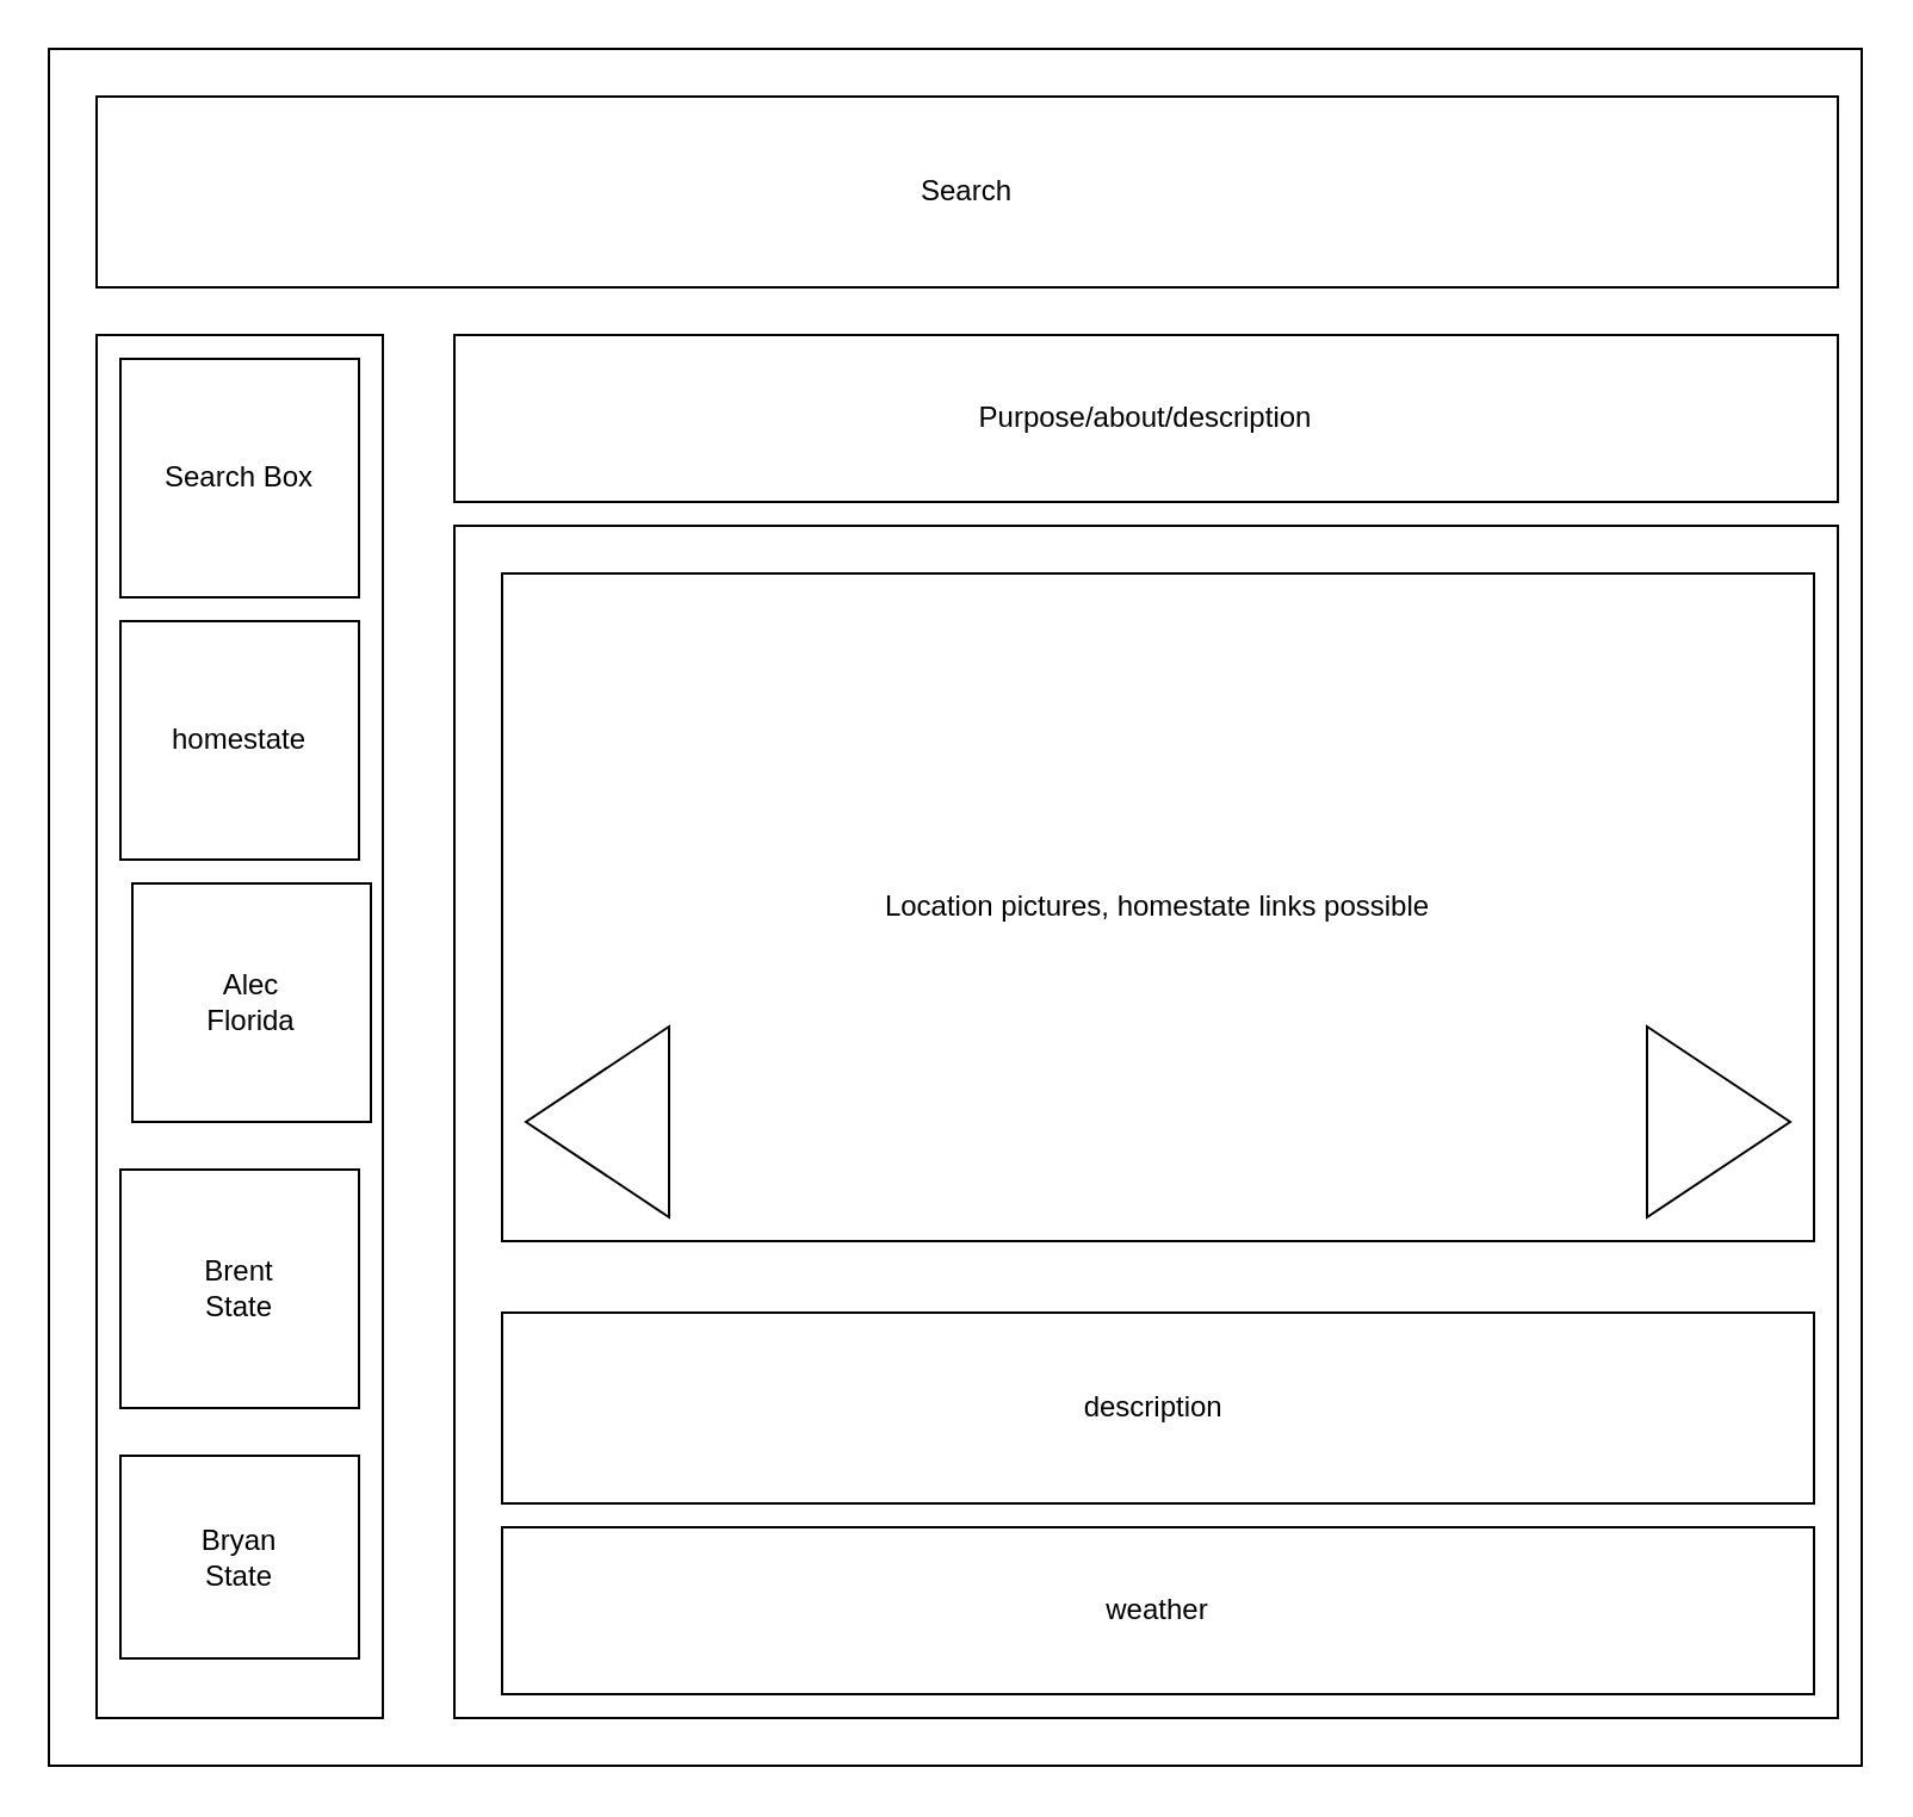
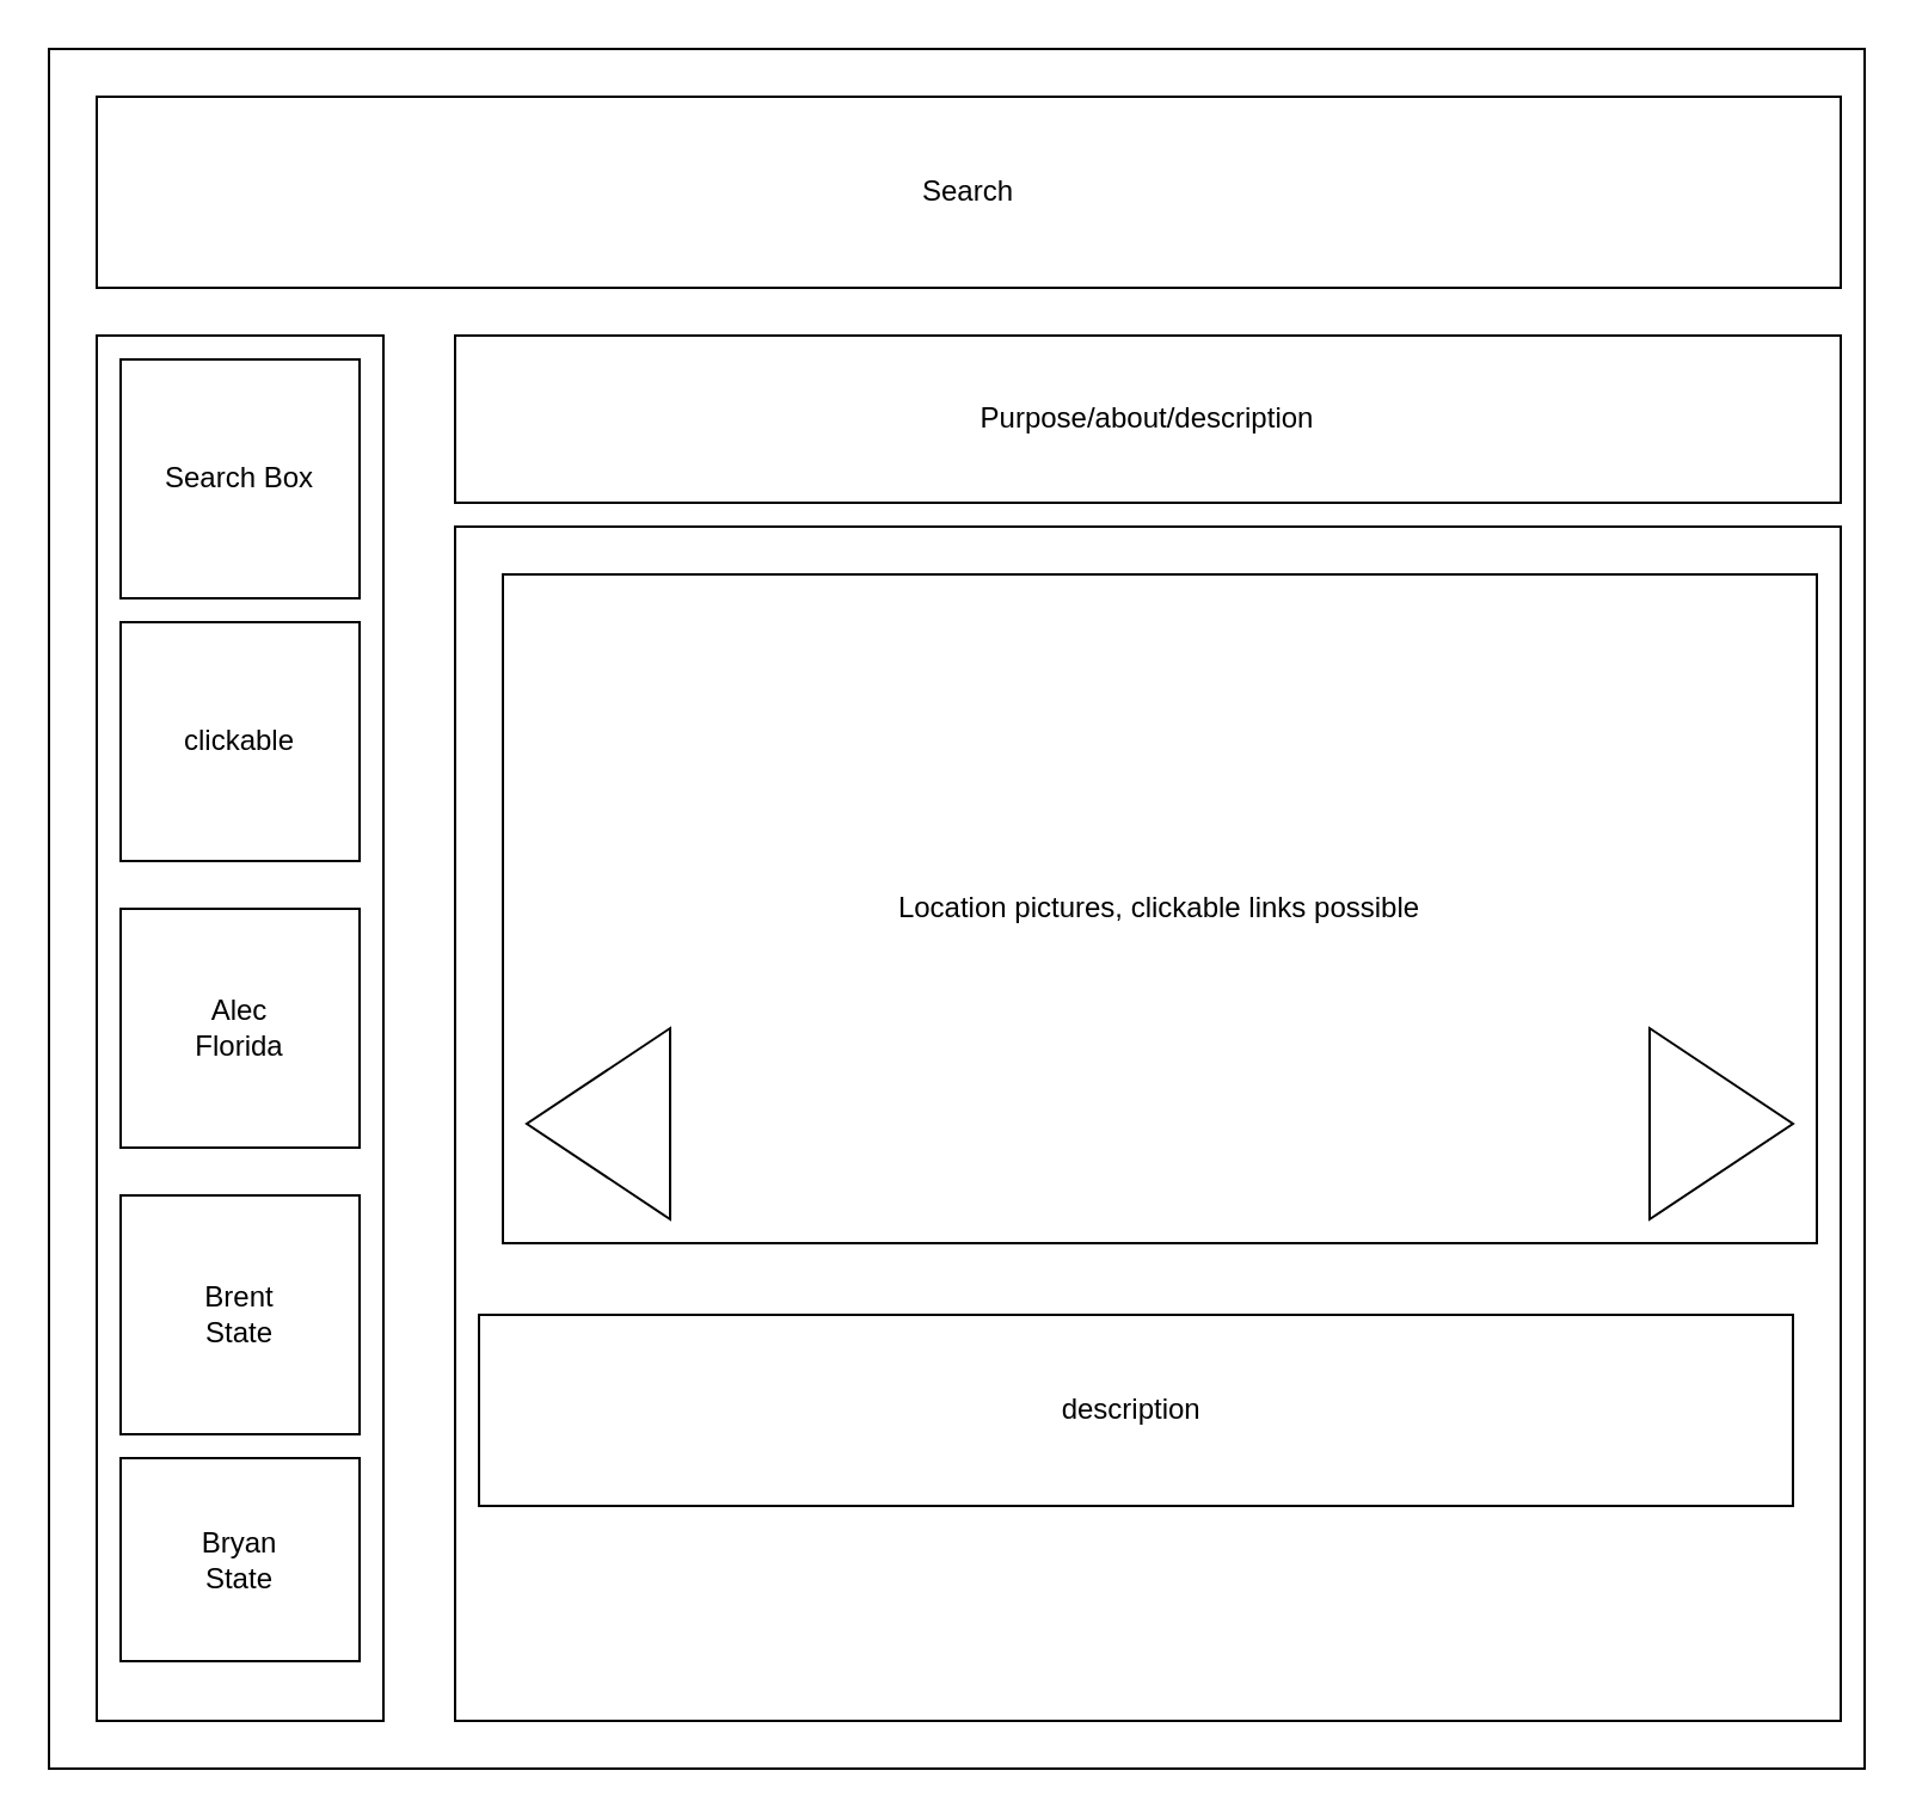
- <mxCell id="8" value="homestate" style="whiteSpace=wrap;html=1;aspect=fixed;" vertex="1" parent="1"><mxGeometry x="50" y="260" width="100" height="100" as="geometry" /></mxCell>
+ <mxCell id="8" value="clickable" style="whiteSpace=wrap;html=1;aspect=fixed;" vertex="1" parent="1"><mxGeometry x="50" y="260" width="100" height="100" as="geometry" /></mxCell>
- <mxCell id="12" value="Location pictures, homestate links possible" style="rounded=0;whiteSpace=wrap;html=1;" vertex="1" parent="1"><mxGeometry x="210" y="240" width="550" height="280" as="geometry" /></mxCell>
+ <mxCell id="12" value="Location pictures, clickable links possible" style="rounded=0;whiteSpace=wrap;html=1;" vertex="1" parent="1"><mxGeometry x="210" y="240" width="550" height="280" as="geometry" /></mxCell>
- <mxCell id="9" value="Alec&lt;br&gt;Florida" style="whiteSpace=wrap;html=1;aspect=fixed;" vertex="1" parent="1"><mxGeometry x="55" y="370" width="100" height="100" as="geometry" /></mxCell>
+ <mxCell id="9" value="Alec&lt;br&gt;Florida" style="whiteSpace=wrap;html=1;aspect=fixed;" vertex="1" parent="1"><mxGeometry x="50" y="380" width="100" height="100" as="geometry" /></mxCell>
- <mxCell id="10" value="Brent&lt;br&gt;State" style="whiteSpace=wrap;html=1;aspect=fixed;" vertex="1" parent="1"><mxGeometry x="50" y="490" width="100" height="100" as="geometry" /></mxCell>
+ <mxCell id="10" value="Brent&lt;br&gt;State" style="whiteSpace=wrap;html=1;aspect=fixed;" vertex="1" parent="1"><mxGeometry x="50" y="500" width="100" height="100" as="geometry" /></mxCell>
- <mxCell id="15" value="description&amp;nbsp;" style="rounded=0;whiteSpace=wrap;html=1;" vertex="1" parent="1"><mxGeometry x="210" y="550" width="550" height="80" as="geometry" /></mxCell>
+ <mxCell id="15" value="description&amp;nbsp;" style="rounded=0;whiteSpace=wrap;html=1;" vertex="1" parent="1"><mxGeometry x="200" y="550" width="550" height="80" as="geometry" /></mxCell>
- <mxCell id="16" value="weather" style="rounded=0;whiteSpace=wrap;html=1;" vertex="1" parent="1"><mxGeometry x="210" y="640" width="550" height="70" as="geometry" /></mxCell>
